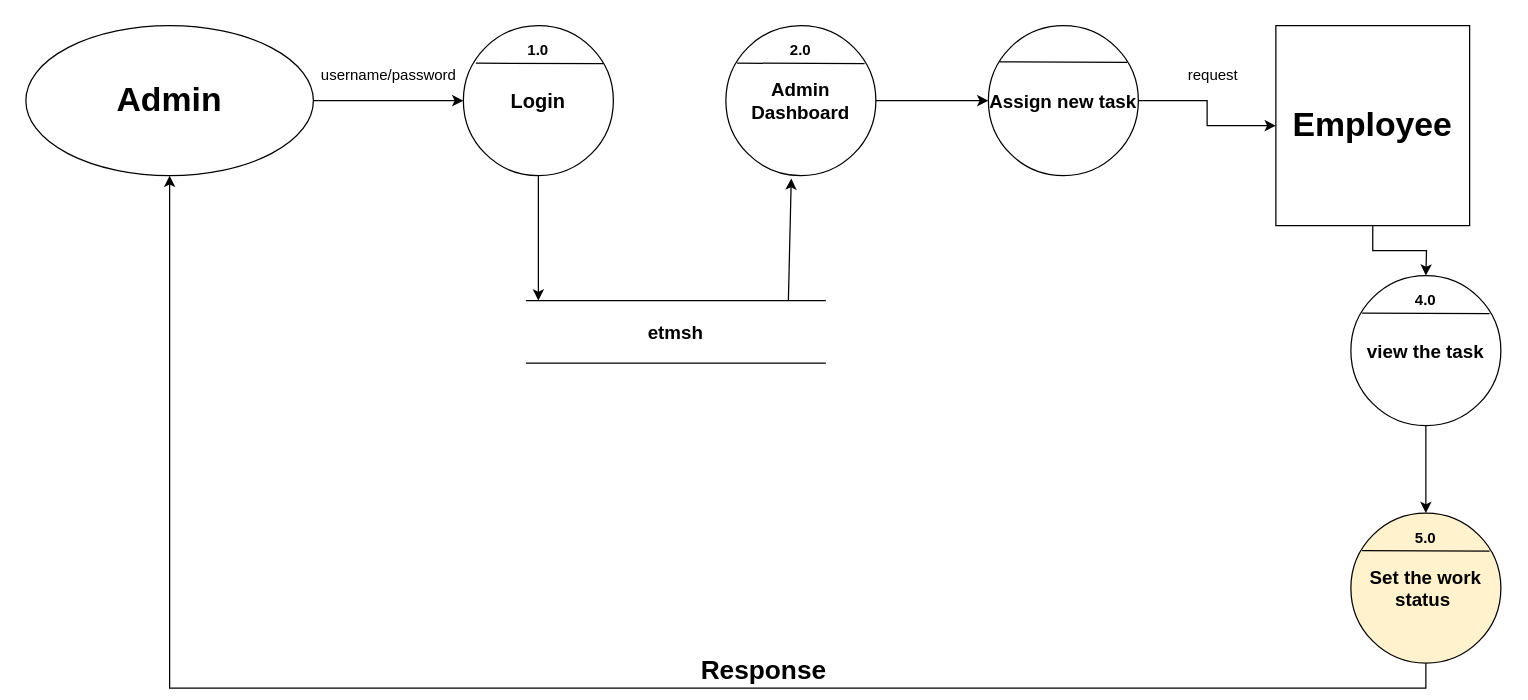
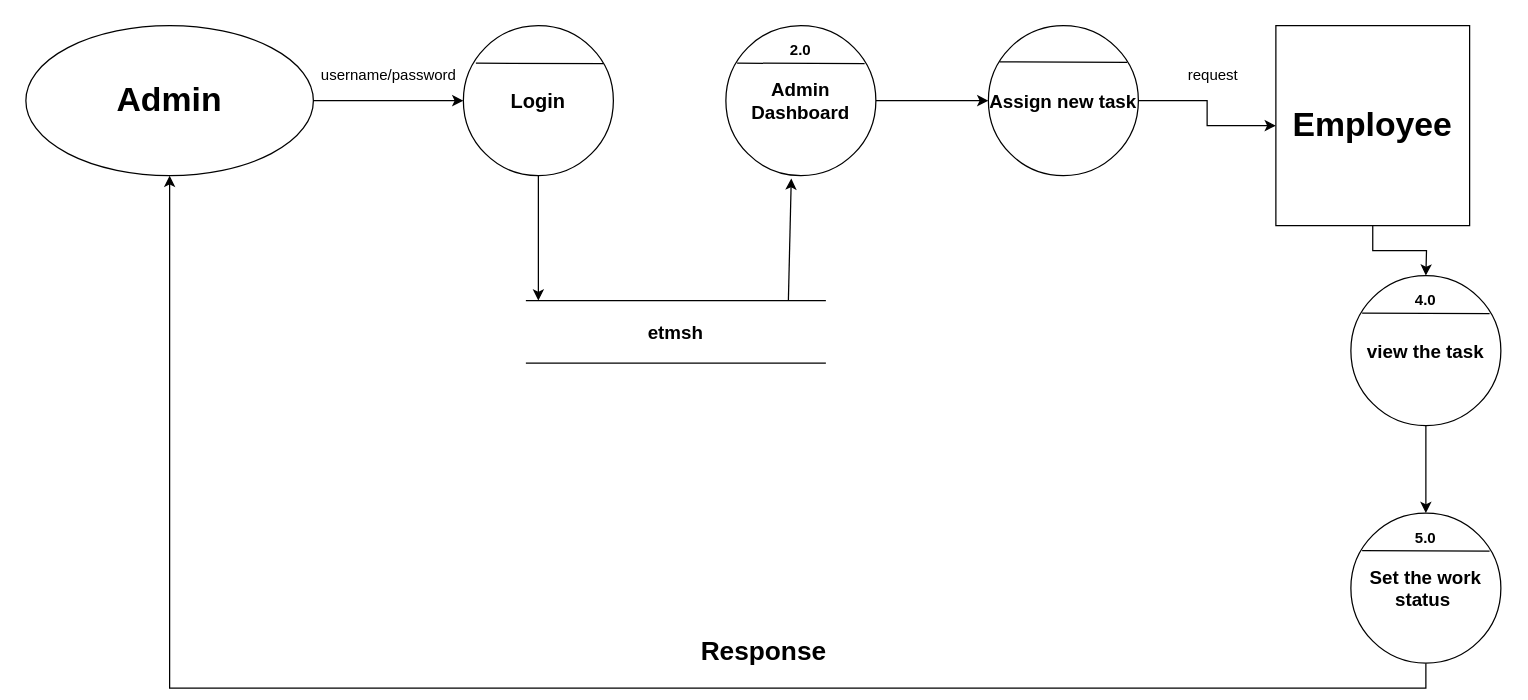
- <mxCell id="10" value="&lt;b&gt;1.0&lt;/b&gt;" style="text;html=1;strokeColor=none;fillColor=none;align=center;verticalAlign=middle;whiteSpace=wrap;rounded=0;" vertex="1" parent="1"><mxGeometry x="410" y="30" width="40" height="20" as="geometry" /></mxCell>
- <mxCell id="28" value="&lt;b&gt;&lt;font style=&quot;font-size: 15px&quot;&gt;Set the work status&amp;nbsp;&lt;/font&gt;&lt;/b&gt;" style="ellipse;whiteSpace=wrap;html=1;aspect=fixed;fillColor=#fff2cc;" vertex="1" parent="1"><mxGeometry x="1080" y="410" width="120" height="120" as="geometry" /></mxCell>
+ <mxCell id="28" value="&lt;b&gt;&lt;font style=&quot;font-size: 15px&quot;&gt;Set the work status&amp;nbsp;&lt;/font&gt;&lt;/b&gt;" style="ellipse;whiteSpace=wrap;html=1;aspect=fixed;" vertex="1" parent="1"><mxGeometry x="1080" y="410" width="120" height="120" as="geometry" /></mxCell>
- <mxCell id="31" value="&lt;b&gt;&lt;font style=&quot;font-size: 21px&quot;&gt;Response&lt;/font&gt;&lt;/b&gt;" style="text;html=1;align=center;verticalAlign=middle;resizable=0;points=[];autosize=1;strokeColor=none;" vertex="1" parent="1"><mxGeometry x="550" y="525" width="120" height="20" as="geometry" /></mxCell>
+ <mxCell id="31" value="&lt;b&gt;&lt;font style=&quot;font-size: 21px&quot;&gt;Response&lt;/font&gt;&lt;/b&gt;" style="text;html=1;align=center;verticalAlign=middle;resizable=0;points=[];autosize=1;strokeColor=none;" vertex="1" parent="1"><mxGeometry x="550" y="510" width="120" height="20" as="geometry" /></mxCell>
